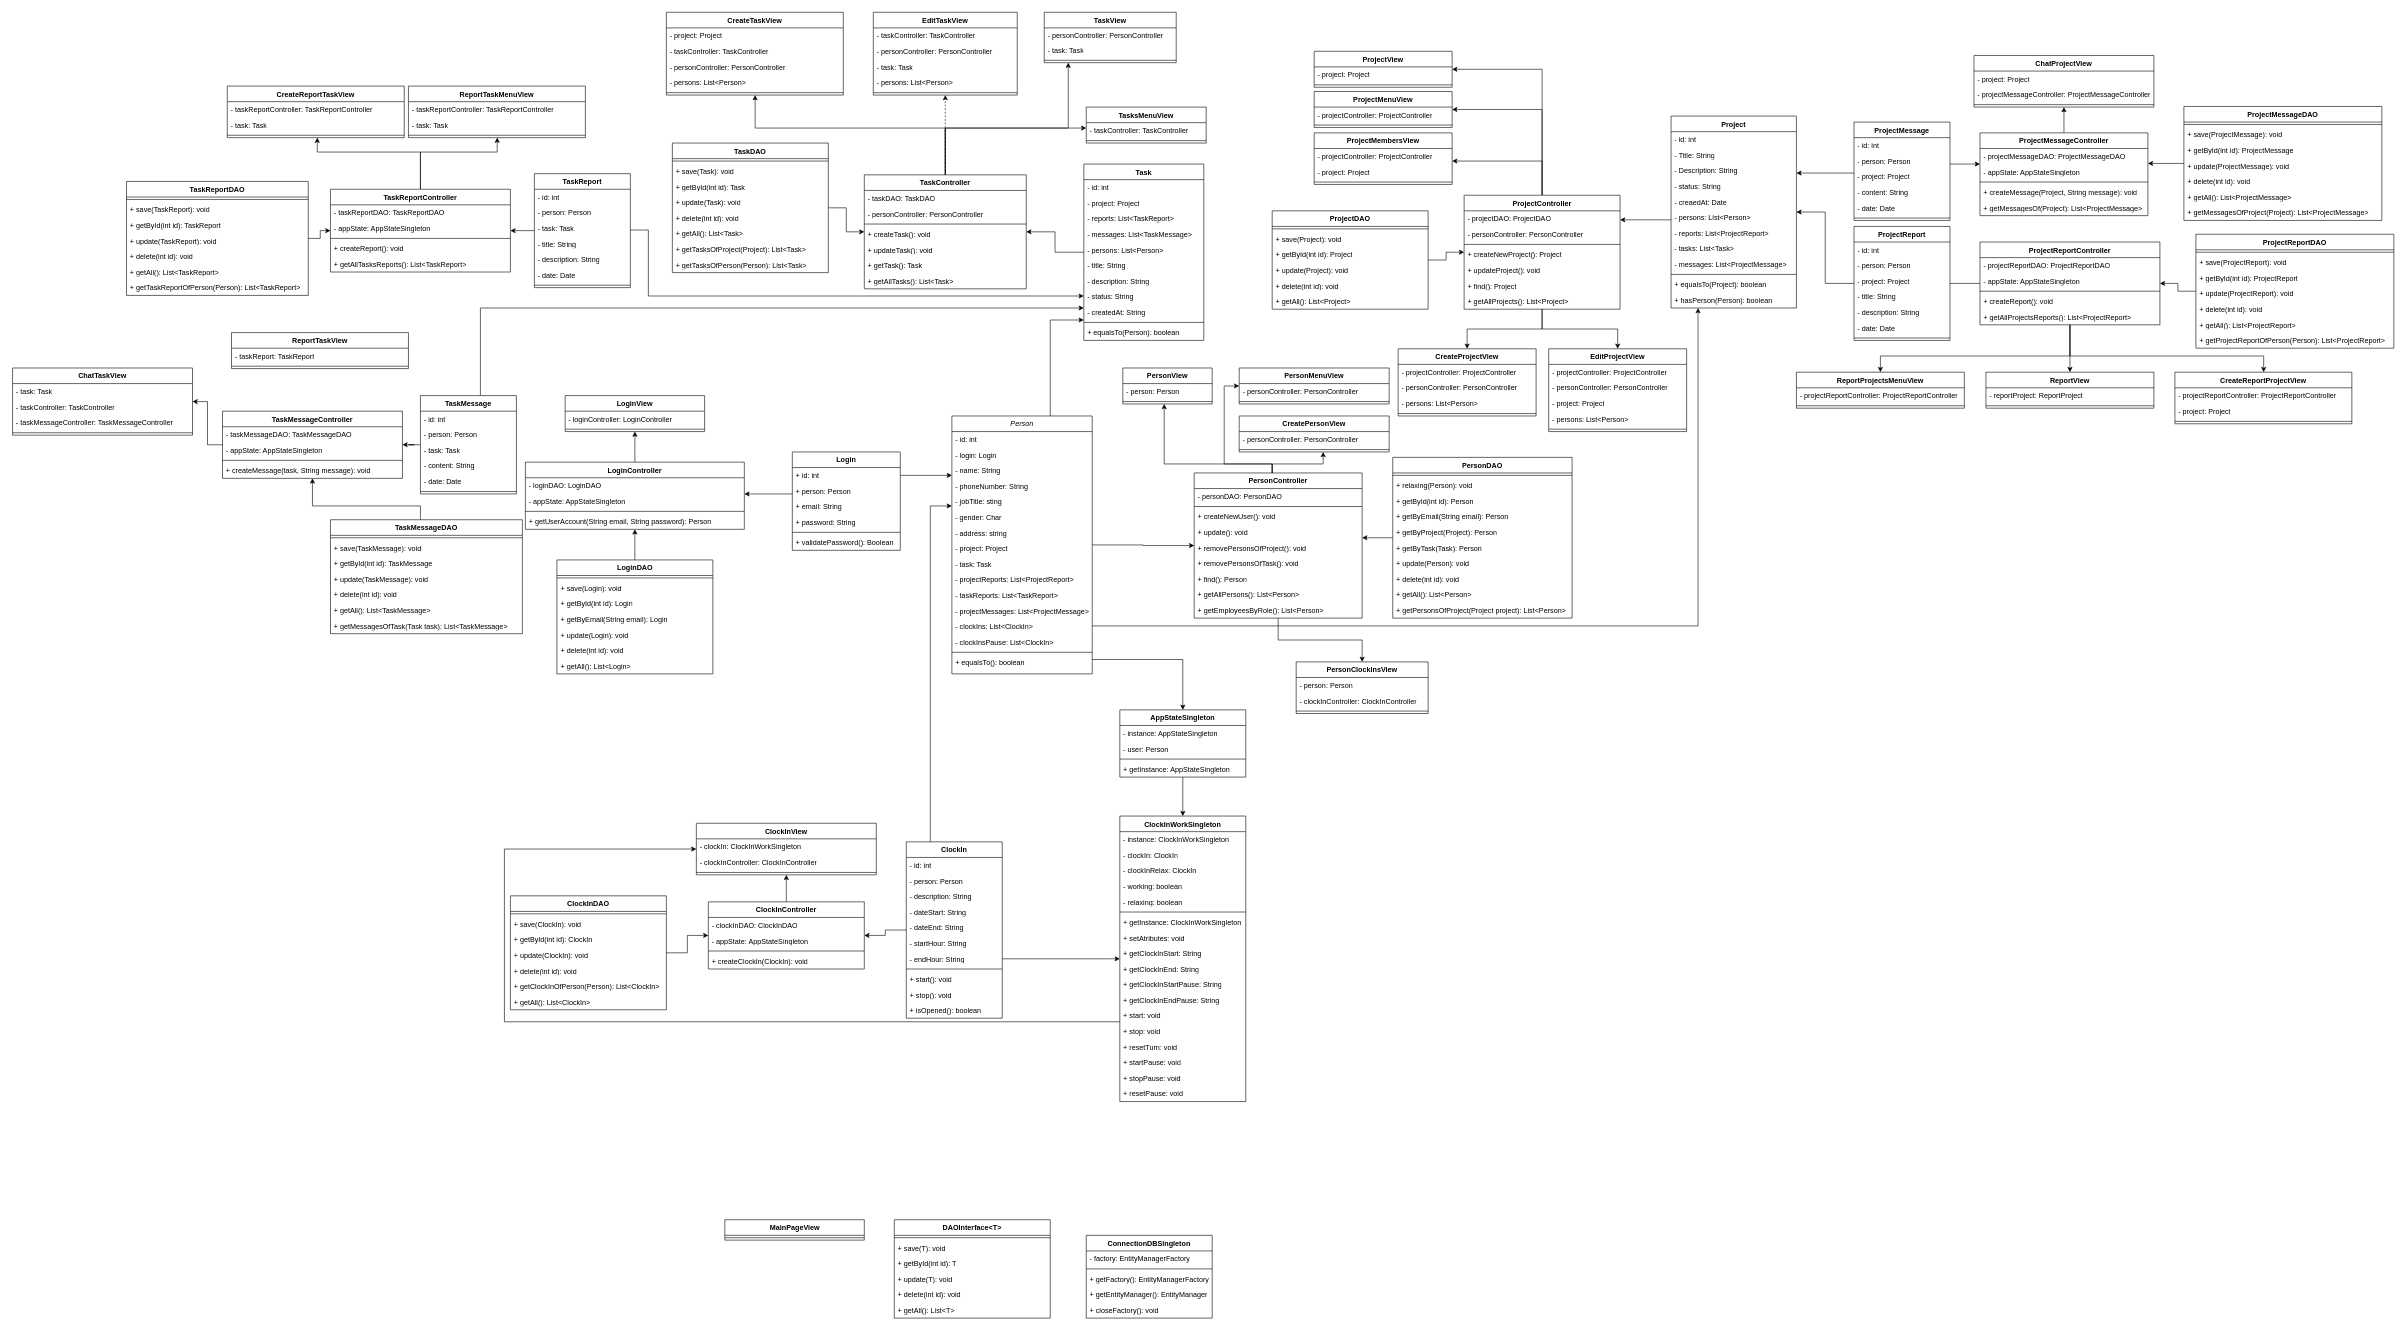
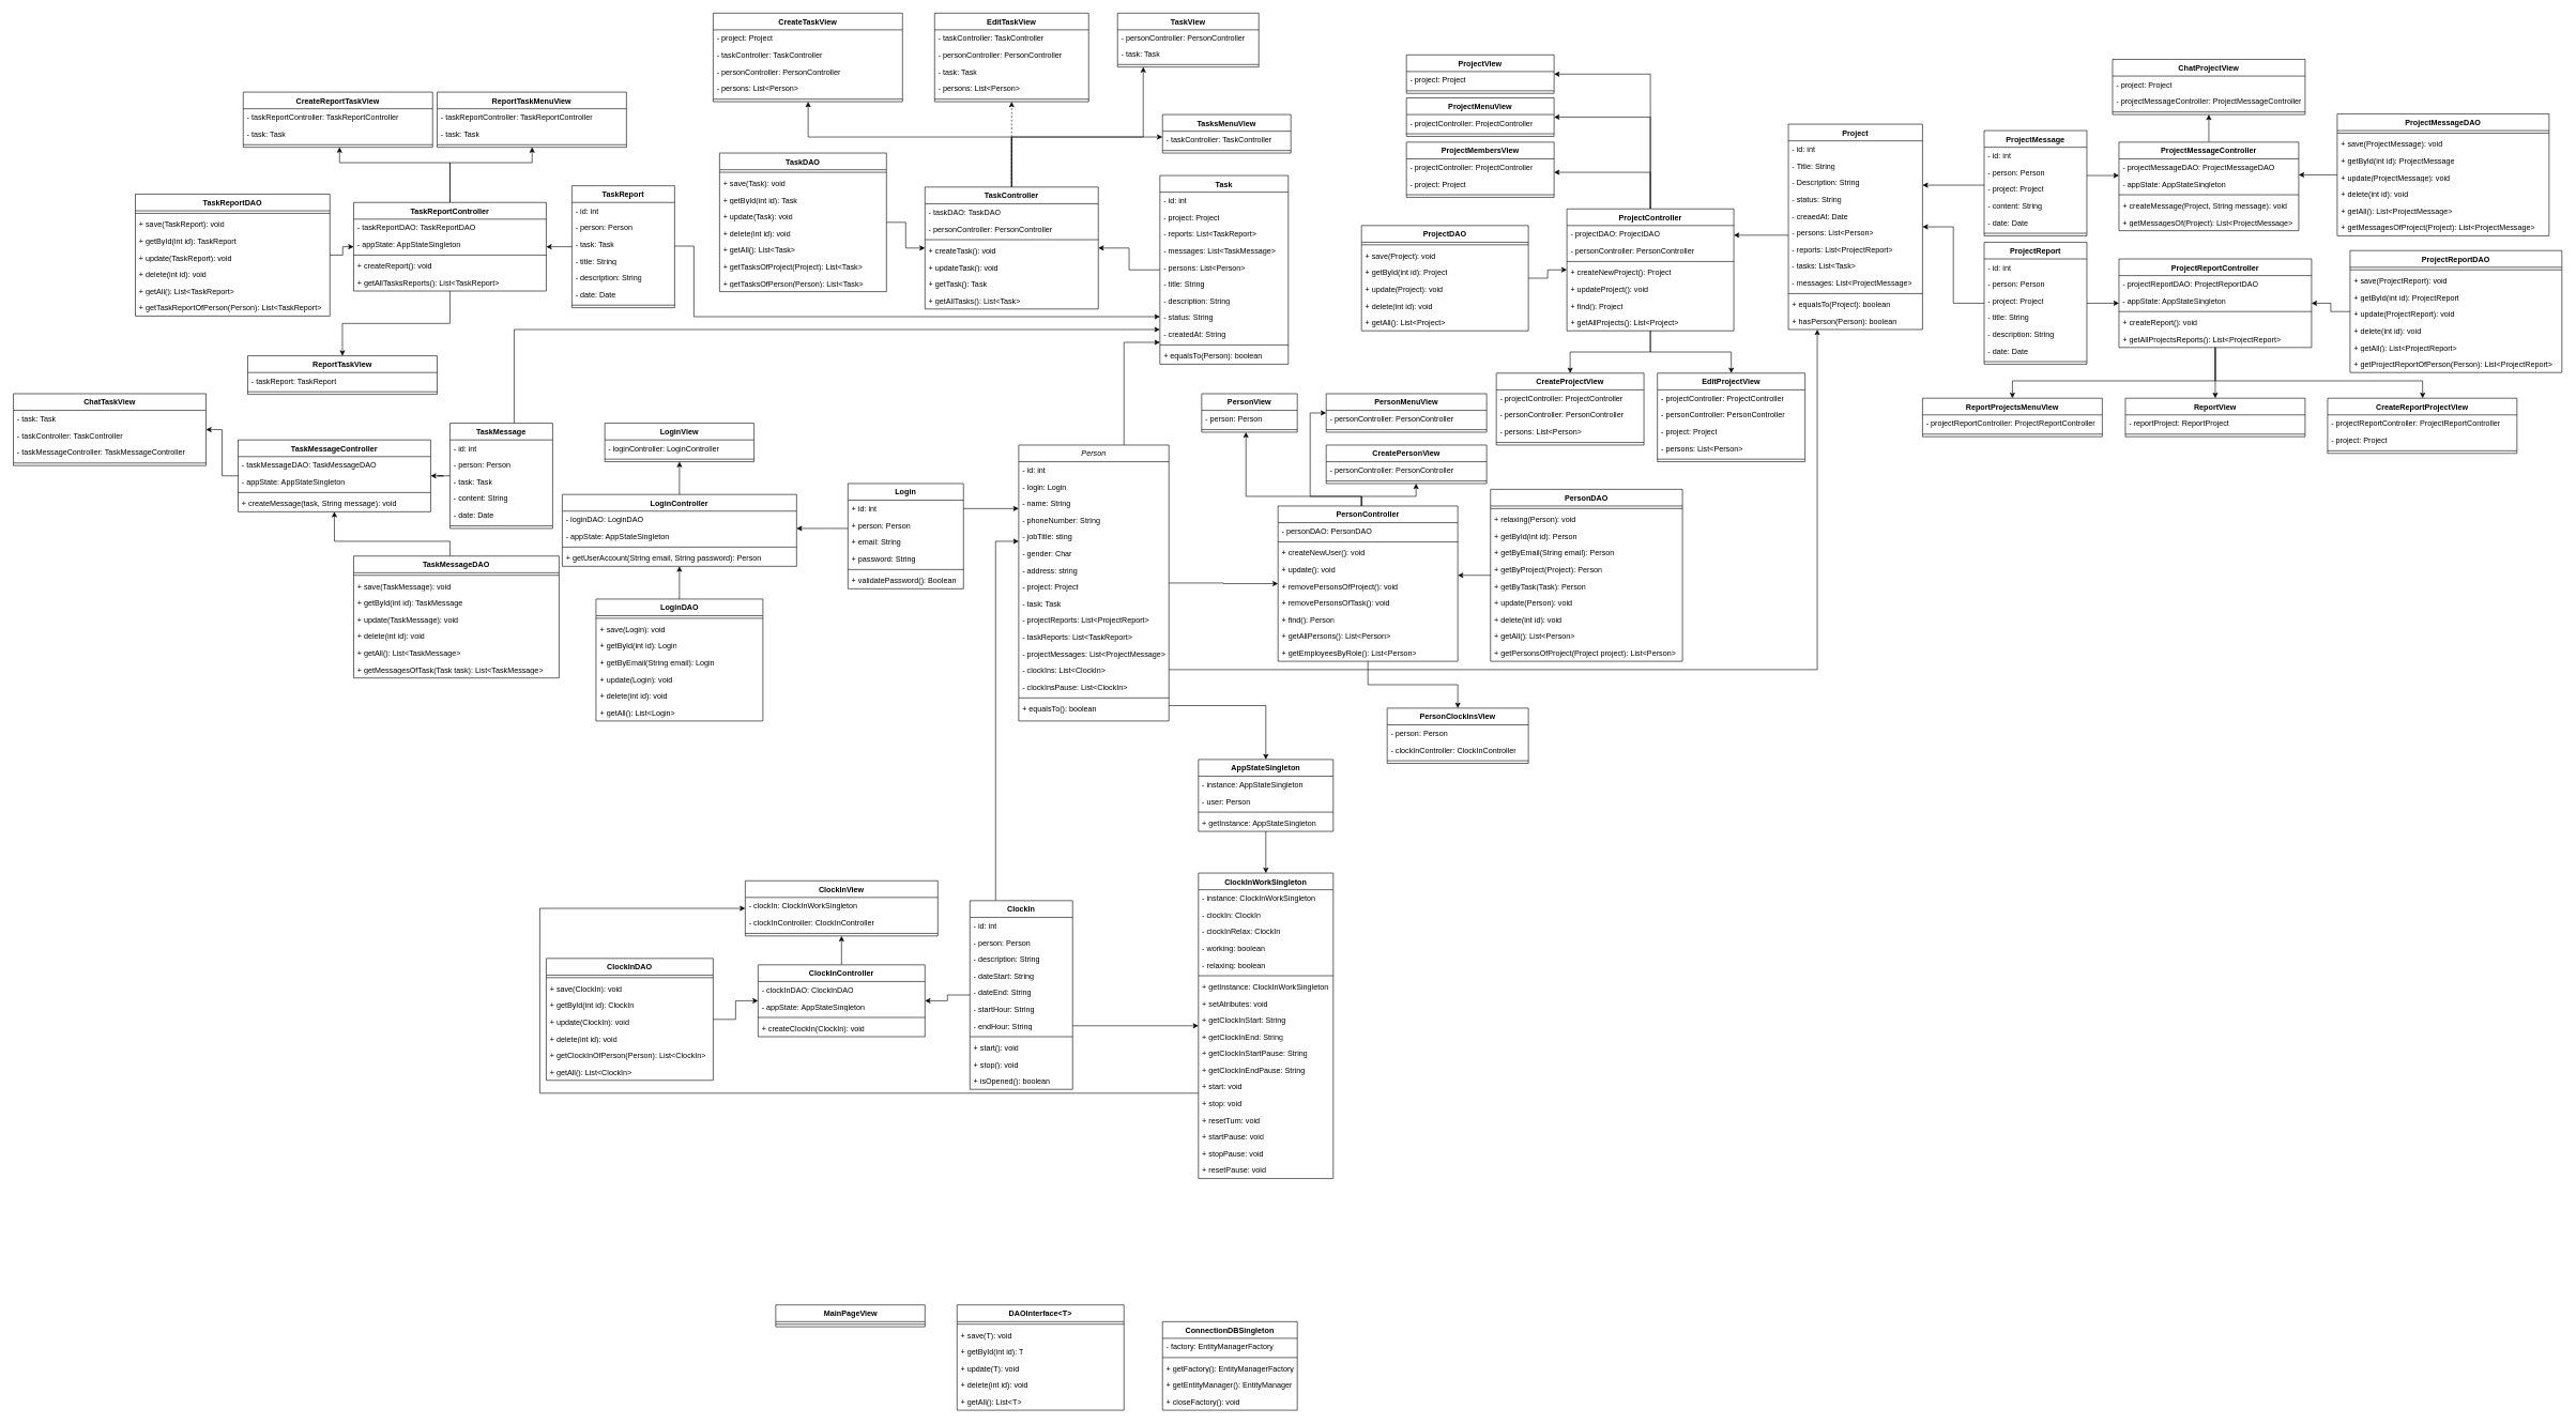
- <mxCell id="169" style="edgeStyle=orthogonalEdgeStyle;rounded=0;orthogonalLoop=1;jettySize=auto;html=1;fontFamily=Helvetica;fontSize=12;fontColor=default;endArrow=none;" parent="1" source="170" target="302" edge="1"><mxGeometry relative="1" as="geometry" /></mxCell>
+ <mxCell id="169" style="edgeStyle=orthogonalEdgeStyle;rounded=0;orthogonalLoop=1;jettySize=auto;html=1;fontFamily=Helvetica;fontSize=12;fontColor=default;" parent="1" source="170" target="302" edge="1"><mxGeometry relative="1" as="geometry" /></mxCell>
+ <mxCell id="310" style="edgeStyle=orthogonalEdgeStyle;rounded=0;orthogonalLoop=1;jettySize=auto;html=1;" parent="1" source="311" target="382" edge="1"><mxGeometry relative="1" as="geometry" /></mxCell>
